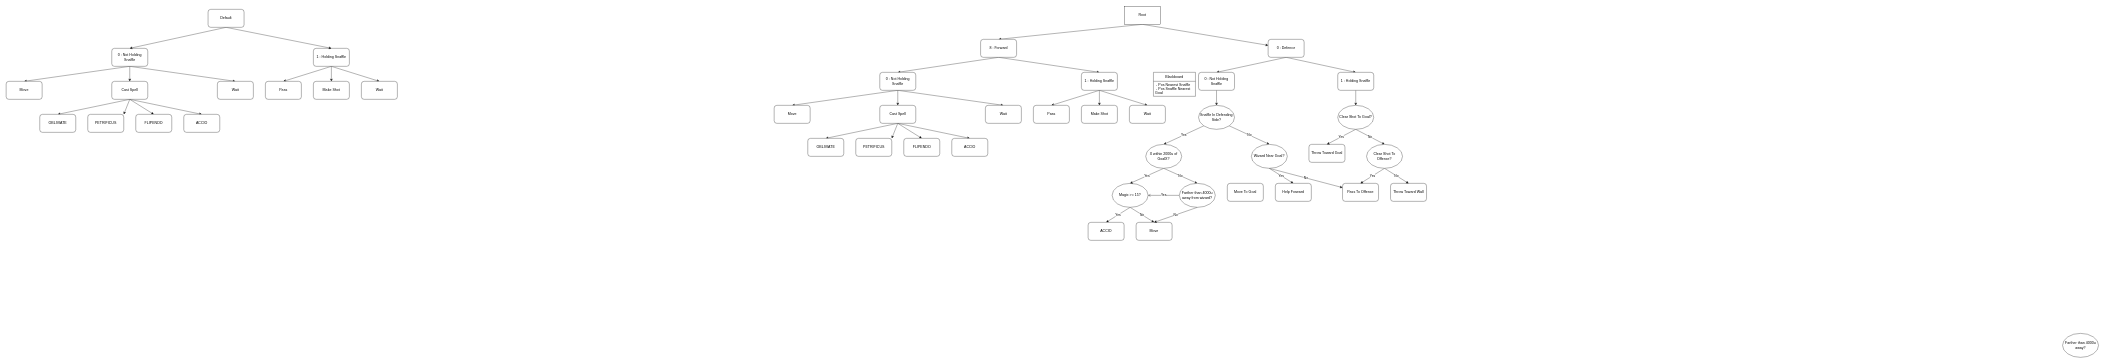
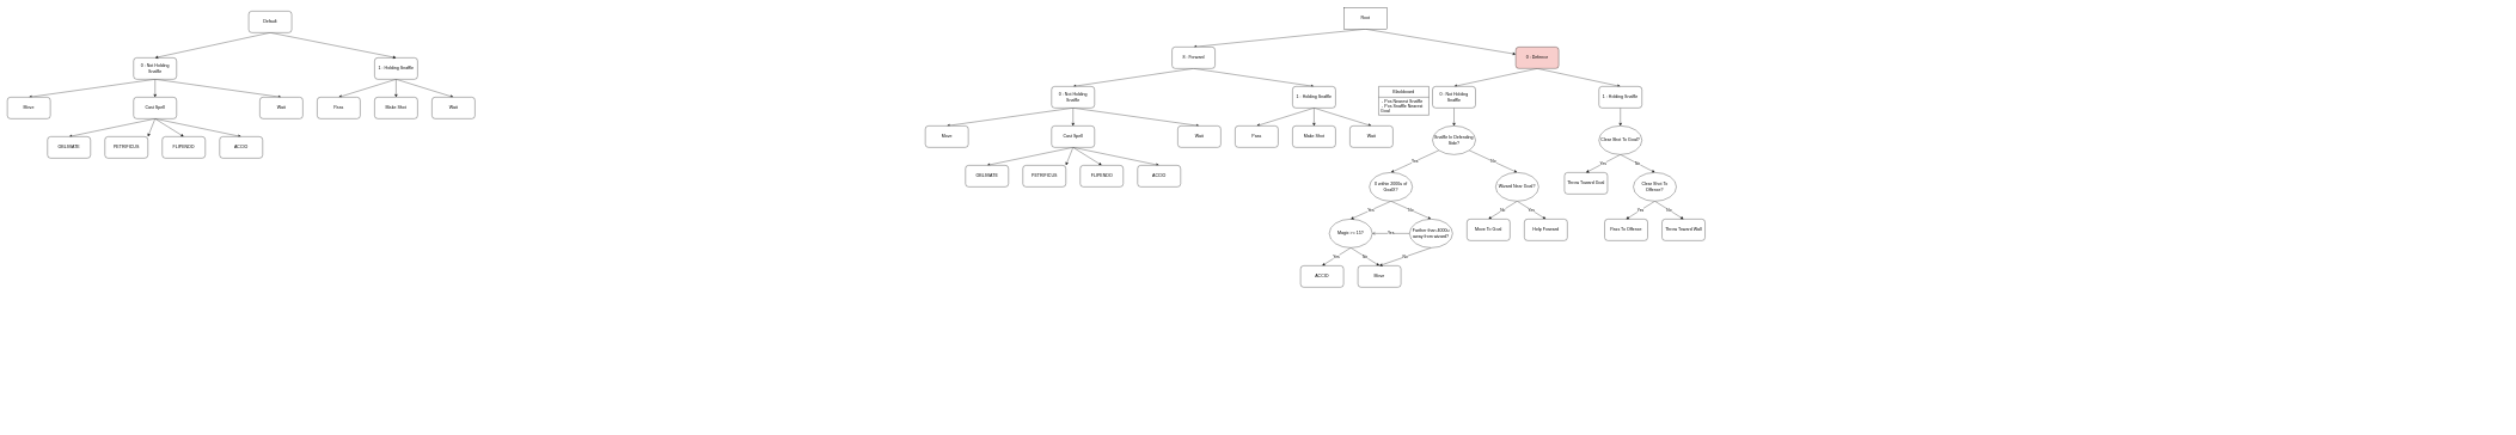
- <mxCell id="33" value="0 : Defence" style="rounded=1;whiteSpace=wrap;html=1;" vertex="1" parent="1"><mxGeometry x="4226.2" y="130" width="120" height="60" as="geometry" /></mxCell>
+ <mxCell id="33" value="0 : Defence" style="rounded=1;whiteSpace=wrap;html=1;fillColor=#f8cecc;" vertex="1" parent="1"><mxGeometry x="4226.2" y="130" width="120" height="60" as="geometry" /></mxCell>
- <mxCell id="84" value="No" style="edgeStyle=none;rounded=0;orthogonalLoop=1;jettySize=auto;html=1;exitX=0.5;exitY=1;exitDx=0;exitDy=0;" edge="1" parent="1" source="86" target="67"><mxGeometry relative="1" as="geometry" /></mxCell>
+ <mxCell id="84" value="No" style="edgeStyle=none;rounded=0;orthogonalLoop=1;jettySize=auto;html=1;exitX=0.5;exitY=1;exitDx=0;exitDy=0;entryX=0.5;entryY=0;entryDx=0;entryDy=0;" edge="1" parent="1" source="86" target="87"><mxGeometry relative="1" as="geometry" /></mxCell>
- <mxCell id="83" value="Farther than 4000u away?" style="ellipse;whiteSpace=wrap;html=1;" vertex="1" parent="1"><mxGeometry x="6874" y="1110" width="120" height="80" as="geometry" /></mxCell>
